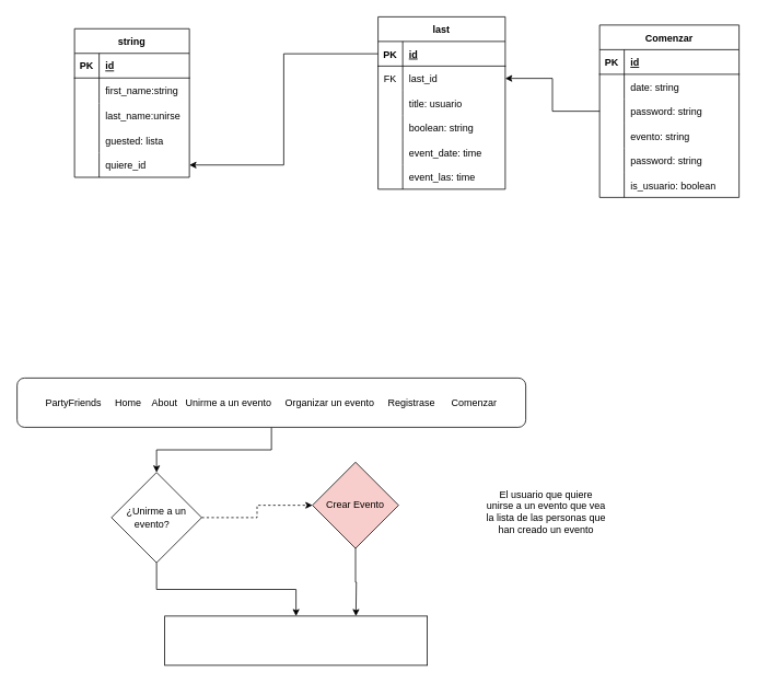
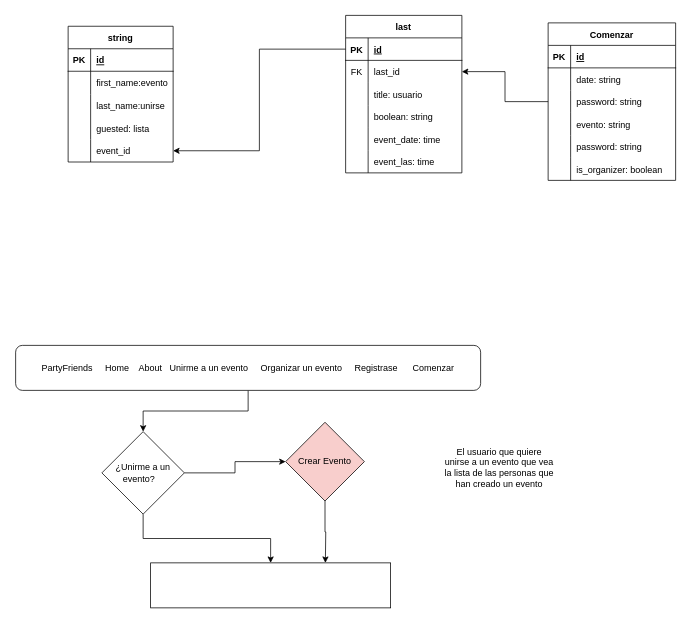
- <mxCell id="8" value="first_name:string" style="shape=partialRectangle;connectable=0;fillColor=none;top=0;left=0;bottom=0;right=0;align=left;spacingLeft=6;overflow=hidden;" parent="6" vertex="1"><mxGeometry x="30" width="110" height="31" as="geometry"><mxRectangle width="110" height="31" as="alternateBounds" /></mxGeometry></mxCell>
+ <mxCell id="8" value="first_name:evento" style="shape=partialRectangle;connectable=0;fillColor=none;top=0;left=0;bottom=0;right=0;align=left;spacingLeft=6;overflow=hidden;" parent="6" vertex="1"><mxGeometry x="30" width="110" height="31" as="geometry"><mxRectangle width="110" height="31" as="alternateBounds" /></mxGeometry></mxCell>
- <mxCell id="17" value="quiere_id" style="shape=partialRectangle;connectable=0;fillColor=none;top=0;left=0;bottom=0;right=0;align=left;spacingLeft=6;overflow=hidden;" parent="15" vertex="1"><mxGeometry x="30" width="110" height="30" as="geometry"><mxRectangle width="110" height="30" as="alternateBounds" /></mxGeometry></mxCell>
+ <mxCell id="17" value="event_id" style="shape=partialRectangle;connectable=0;fillColor=none;top=0;left=0;bottom=0;right=0;align=left;spacingLeft=6;overflow=hidden;" parent="15" vertex="1"><mxGeometry x="30" width="110" height="30" as="geometry"><mxRectangle width="110" height="30" as="alternateBounds" /></mxGeometry></mxCell>
- <mxCell id="37" value="is_usuario: boolean" style="shape=partialRectangle;connectable=0;fillColor=none;top=0;left=0;bottom=0;right=0;align=left;spacingLeft=6;overflow=hidden;" parent="35" vertex="1"><mxGeometry x="30" width="140" height="30" as="geometry"><mxRectangle width="140" height="30" as="alternateBounds" /></mxGeometry></mxCell>
+ <mxCell id="37" value="is_organizer: boolean" style="shape=partialRectangle;connectable=0;fillColor=none;top=0;left=0;bottom=0;right=0;align=left;spacingLeft=6;overflow=hidden;" parent="35" vertex="1"><mxGeometry x="30" width="140" height="30" as="geometry"><mxRectangle width="140" height="30" as="alternateBounds" /></mxGeometry></mxCell>
- <mxCell id="60" style="edgeStyle=orthogonalEdgeStyle;rounded=0;orthogonalLoop=1;jettySize=auto;html=1;entryX=0;entryY=0.5;entryDx=0;entryDy=0;dashed=1;" parent="1" source="61" target="64" edge="1"><mxGeometry relative="1" as="geometry"><mxPoint x="430" y="615" as="targetPoint" /></mxGeometry></mxCell>
+ <mxCell id="60" style="edgeStyle=orthogonalEdgeStyle;rounded=0;orthogonalLoop=1;jettySize=auto;html=1;entryX=0;entryY=0.5;entryDx=0;entryDy=0;" parent="1" source="61" target="64" edge="1"><mxGeometry relative="1" as="geometry"><mxPoint x="430" y="615" as="targetPoint" /></mxGeometry></mxCell>
